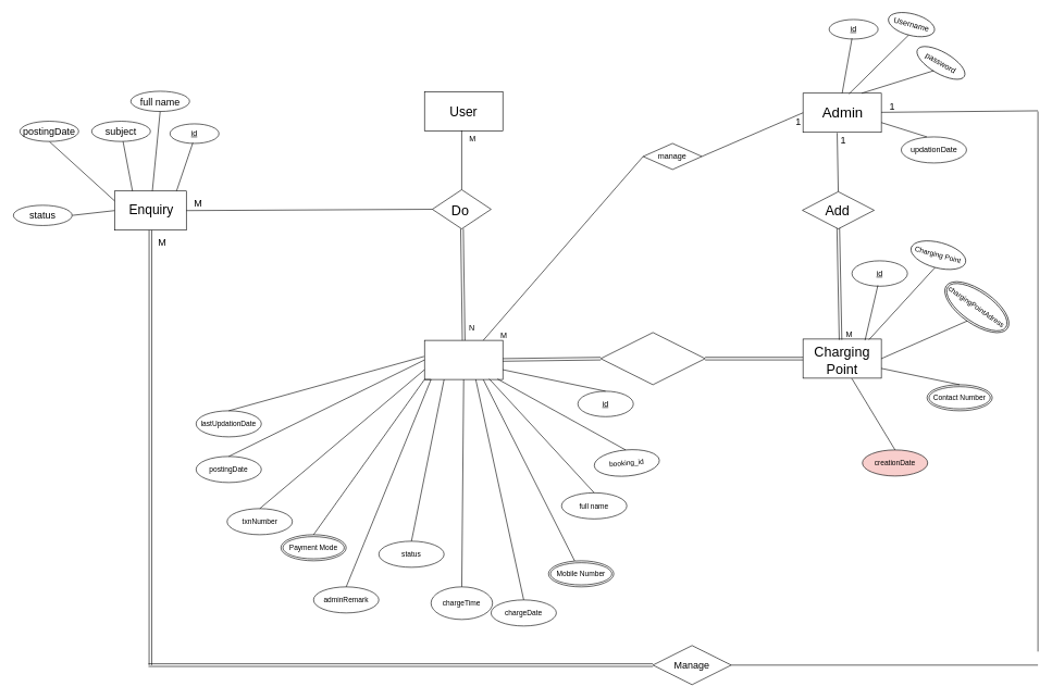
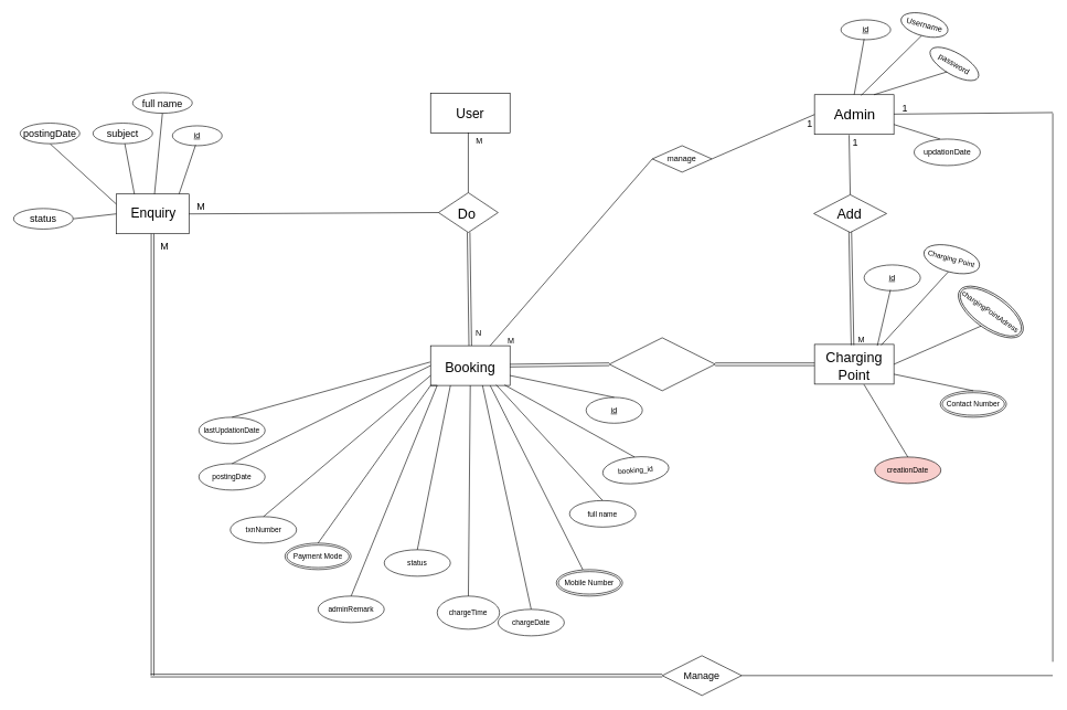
+ <mxCell id="8" value="Booking" style="text;html=1;strokeColor=none;fillColor=none;align=center;verticalAlign=middle;whiteSpace=wrap;rounded=0;fontSize=21;" parent="1" vertex="1"><mxGeometry x="660" y="536" width="100" height="35" as="geometry" /></mxCell>
